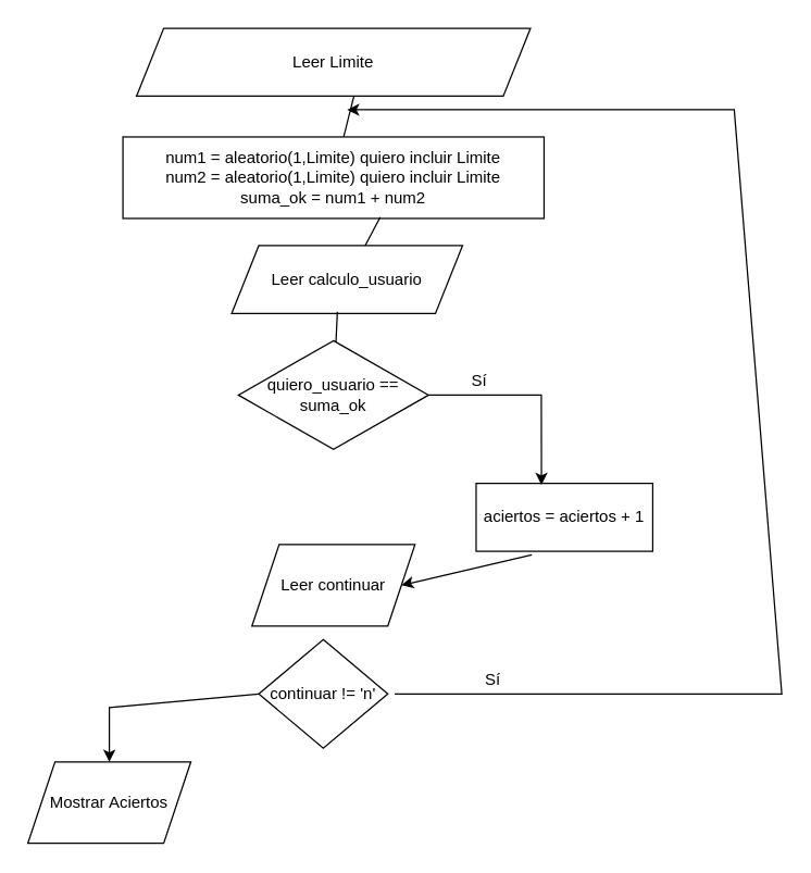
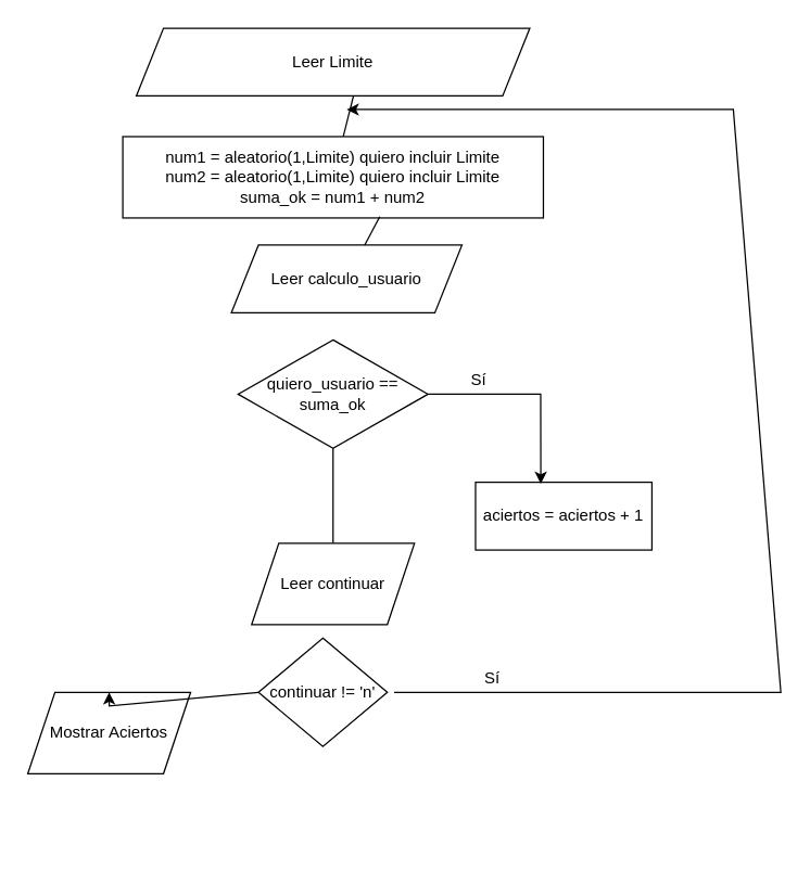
- <mxCell id="8" value="" style="endArrow=none;html=1;rounded=0;entryX=0.458;entryY=0.975;entryDx=0;entryDy=0;entryPerimeter=0;" edge="1" parent="1" source="5" target="4"><mxGeometry width="50" height="50" relative="1" as="geometry"><mxPoint x="110" y="300" as="sourcePoint" /><mxPoint x="160" y="250" as="targetPoint" /></mxGeometry></mxCell>
+ <mxCell id="8" value="" style="endArrow=none;html=1;rounded=0;" edge="1" parent="1" source="5" target="12"><mxGeometry width="50" height="50" relative="1" as="geometry"><mxPoint x="110" y="300" as="sourcePoint" /><mxPoint x="160" y="250" as="targetPoint" /></mxGeometry></mxCell>
- <mxCell id="13" value="" style="endArrow=classic;html=1;rounded=0;exitX=0.315;exitY=1.053;exitDx=0;exitDy=0;exitPerimeter=0;entryX=1;entryY=0.5;entryDx=0;entryDy=0;" edge="1" parent="1" source="9" target="12"><mxGeometry width="50" height="50" relative="1" as="geometry"><mxPoint x="300" y="390" as="sourcePoint" /><mxPoint x="350" y="340" as="targetPoint" /></mxGeometry></mxCell>
- <mxCell id="17" value="Mostrar Aciertos" style="shape=parallelogram;perimeter=parallelogramPerimeter;whiteSpace=wrap;html=1;fixedSize=1;" vertex="1" parent="1"><mxGeometry x="20" y="560" width="120" height="60" as="geometry" /></mxCell>
+ <mxCell id="17" value="Mostrar Aciertos" style="shape=parallelogram;perimeter=parallelogramPerimeter;whiteSpace=wrap;html=1;fixedSize=1;" vertex="1" parent="1"><mxGeometry x="20" y="510" width="120" height="60" as="geometry" /></mxCell>
